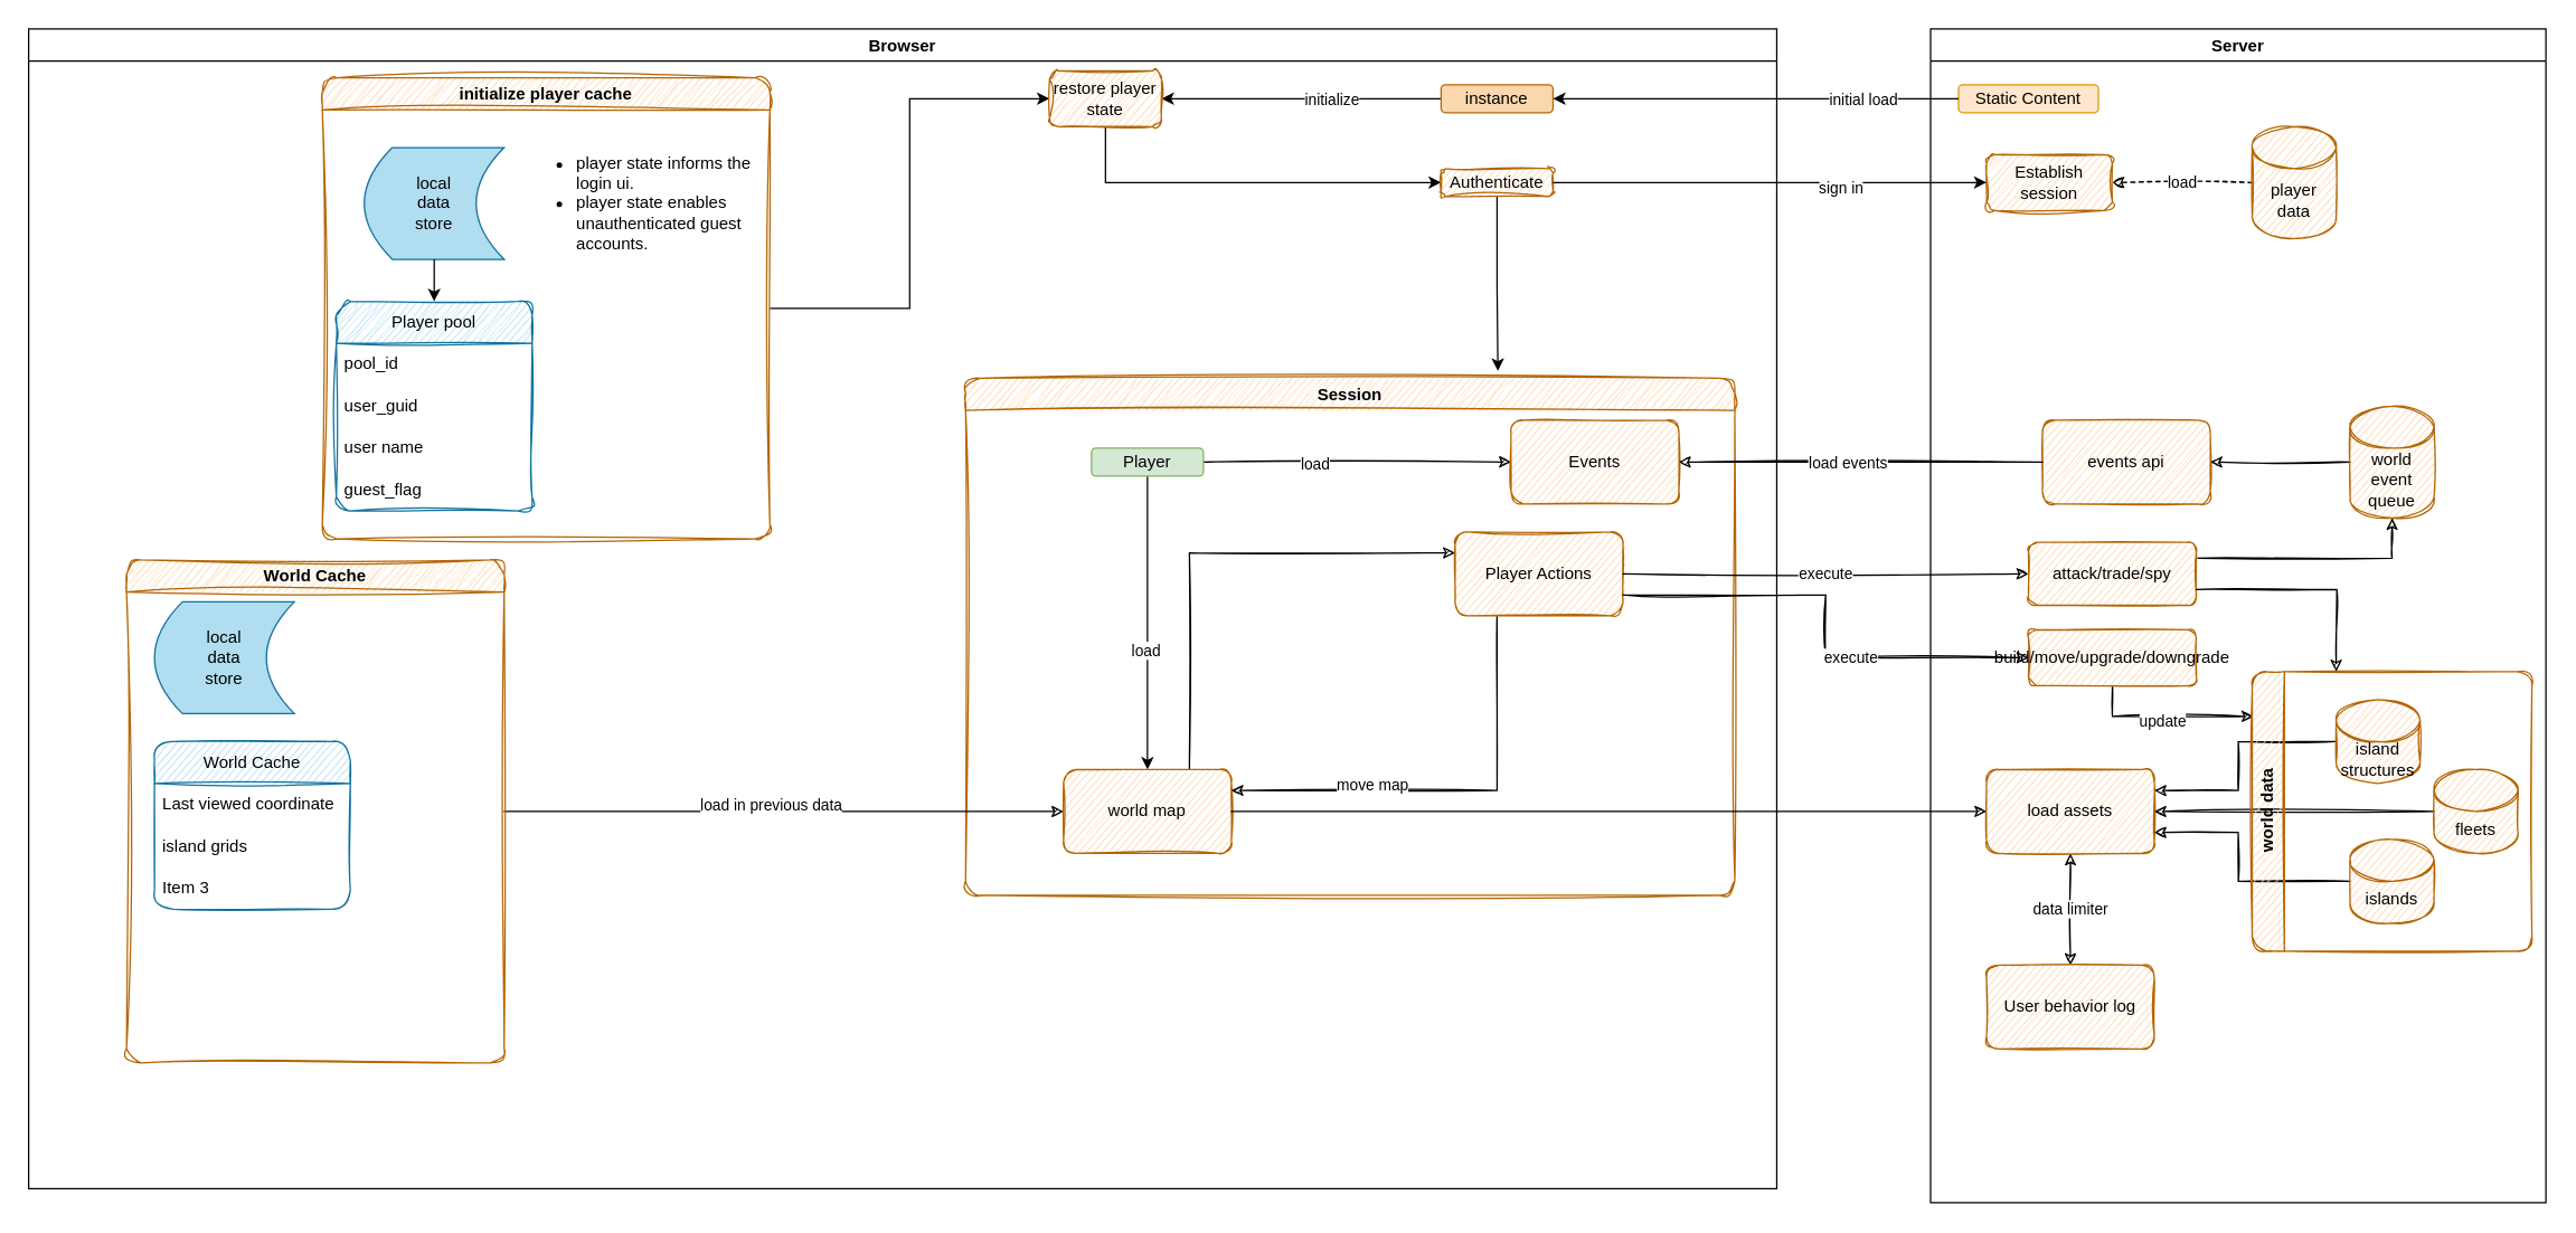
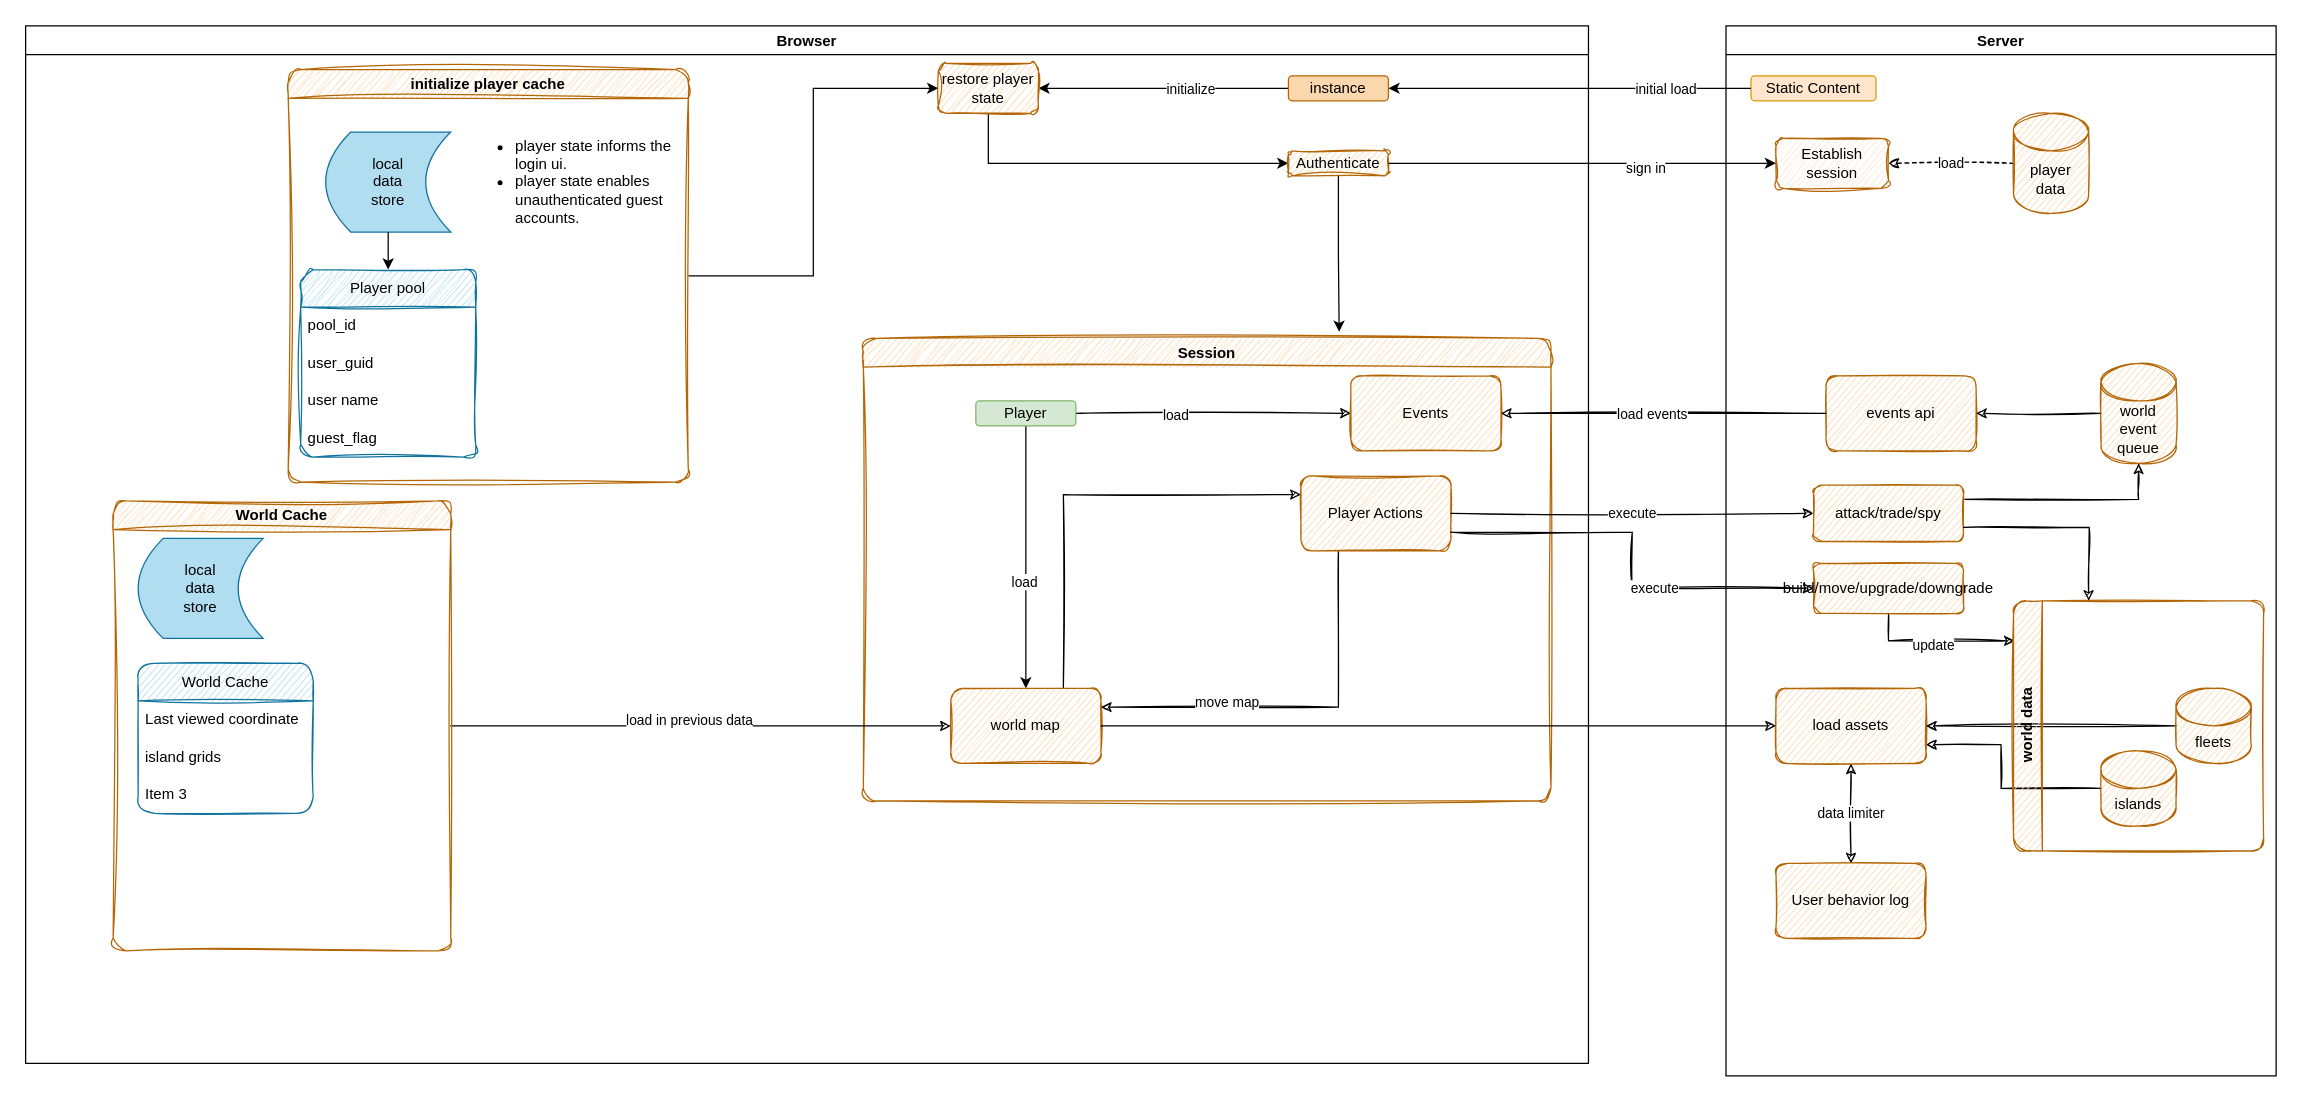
- <mxCell id="42" value="Establish session" style="rounded=1;whiteSpace=wrap;html=1;fillColor=#fad7ac;strokeColor=#b46504;sketch=1;curveFitting=1;jiggle=2;" vertex="1" parent="40"><mxGeometry x="40" y="90" width="90" height="40" as="geometry" /></mxCell>
+ <mxCell id="42" value="Establish session" style="rounded=1;whiteSpace=wrap;html=1;fillColor=#ffe6cc;strokeColor=#b46504;sketch=1;curveFitting=1;jiggle=2;" vertex="1" parent="40"><mxGeometry x="40" y="90" width="90" height="40" as="geometry" /></mxCell>
- <mxCell id="59" value="island structures" style="shape=cylinder3;whiteSpace=wrap;html=1;boundedLbl=1;backgroundOutline=1;size=15;rounded=1;shadow=0;glass=0;sketch=1;fillColor=#fad7ac;strokeColor=#b46504;" vertex="1" parent="56"><mxGeometry x="60" y="20" width="60" height="60" as="geometry" /></mxCell>
- <mxCell id="52" style="edgeStyle=orthogonalEdgeStyle;rounded=0;sketch=1;orthogonalLoop=1;jettySize=auto;html=1;entryX=1;entryY=0.25;entryDx=0;entryDy=0;startArrow=none;startFill=0;endArrow=classic;endFill=1;" edge="1" parent="40" source="59" target="46"><mxGeometry relative="1" as="geometry"><Array as="points"><mxPoint x="220" y="510" /><mxPoint x="220" y="545" /></Array></mxGeometry></mxCell>
